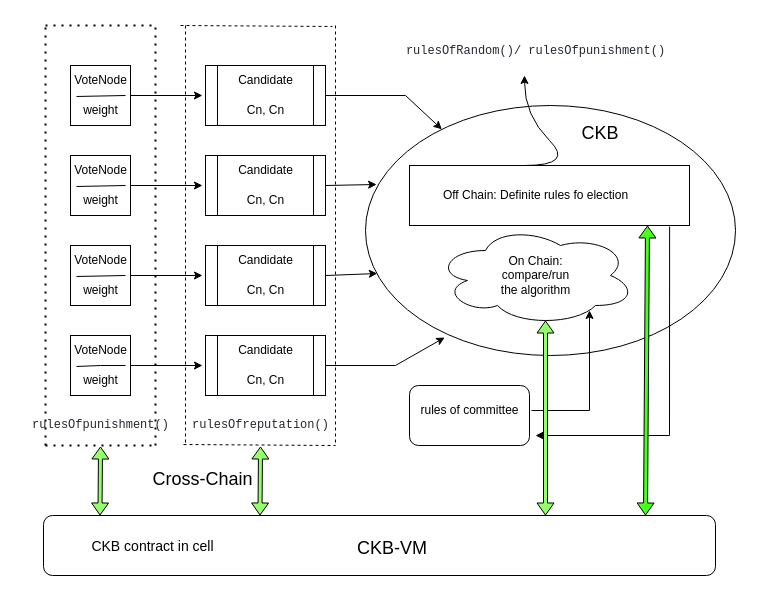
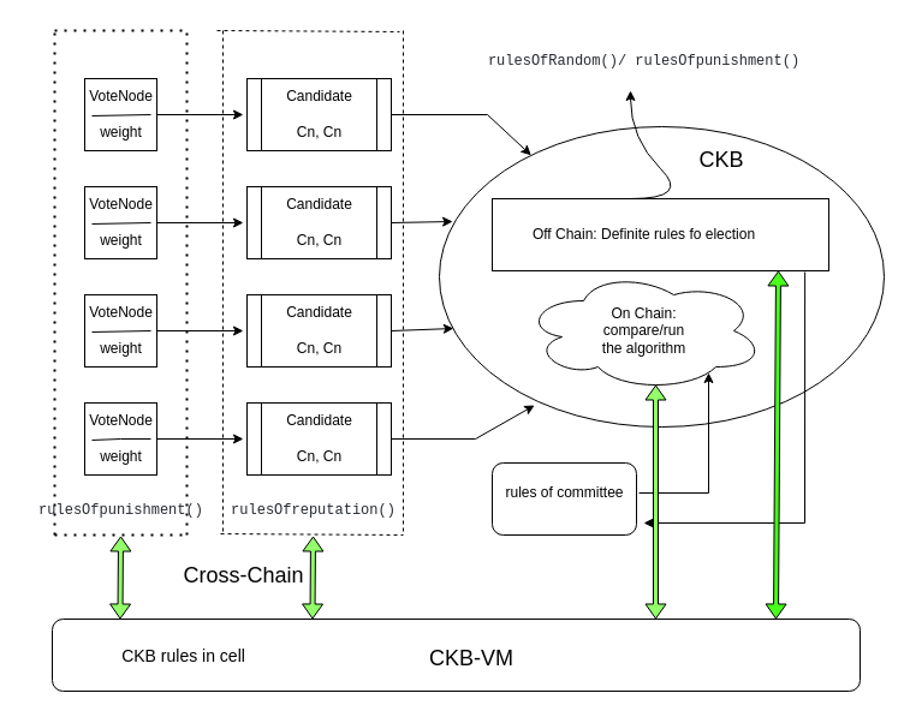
- <mxCell id="62" value="&lt;font style=&quot;font-size: 14px;&quot;&gt;CKB contract in cell&lt;/font&gt;" style="text;html=1;resizable=0;autosize=1;align=center;verticalAlign=middle;points=[];fillColor=none;strokeColor=none;rounded=0;" parent="1" vertex="1"><mxGeometry x="82" y="531" width="140" height="29" as="geometry" /></mxCell>
+ <mxCell id="62" value="&lt;font style=&quot;font-size: 14px;&quot;&gt;CKB rules in cell&lt;/font&gt;" style="text;html=1;resizable=0;autosize=1;align=center;verticalAlign=middle;points=[];fillColor=none;strokeColor=none;rounded=0;" parent="1" vertex="1"><mxGeometry x="82" y="531" width="140" height="29" as="geometry" /></mxCell>
